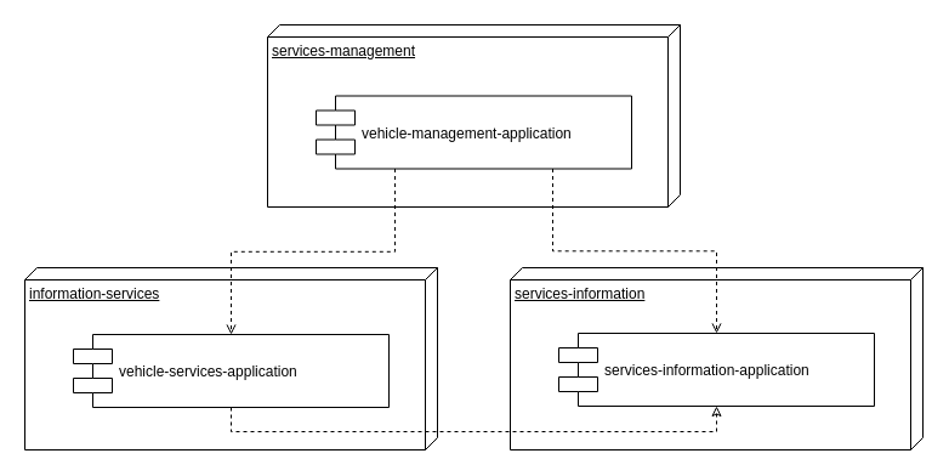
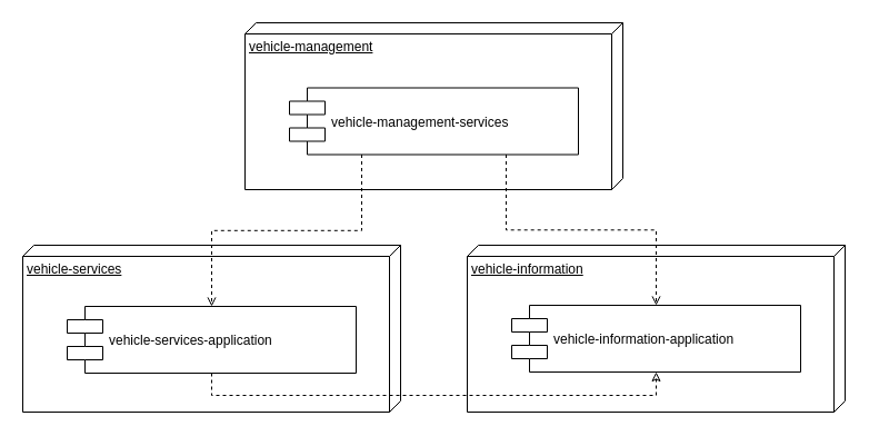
- <mxCell id="3" value="services-management" style="verticalAlign=top;align=left;spacingTop=8;spacingLeft=2;spacingRight=12;shape=cube;size=10;direction=south;fontStyle=4;html=1;rounded=0;shadow=0;glass=0;labelBackgroundColor=none;fillColor=none;gradientColor=none;" vertex="1" parent="2"><mxGeometry width="340" height="150" as="geometry" /></mxCell>
+ <mxCell id="3" value="vehicle-management" style="verticalAlign=top;align=left;spacingTop=8;spacingLeft=2;spacingRight=12;shape=cube;size=10;direction=south;fontStyle=4;html=1;rounded=0;shadow=0;glass=0;labelBackgroundColor=none;fillColor=none;gradientColor=none;" vertex="1" parent="2"><mxGeometry width="340" height="150" as="geometry" /></mxCell>
- <mxCell id="4" value="vehicle-management-application" style="shape=component;align=left;spacingLeft=36;rounded=0;shadow=0;glass=0;labelBackgroundColor=none;fillColor=none;gradientColor=none;" vertex="1" parent="2"><mxGeometry x="40" y="58.5" width="260" height="60" as="geometry" /></mxCell>
+ <mxCell id="4" value="vehicle-management-services" style="shape=component;align=left;spacingLeft=36;rounded=0;shadow=0;glass=0;labelBackgroundColor=none;fillColor=none;gradientColor=none;" vertex="1" parent="2"><mxGeometry x="40" y="58.5" width="260" height="60" as="geometry" /></mxCell>
- <mxCell id="9" value="information-services" style="verticalAlign=top;align=left;spacingTop=8;spacingLeft=2;spacingRight=12;shape=cube;size=10;direction=south;fontStyle=4;html=1;rounded=0;shadow=0;glass=0;labelBackgroundColor=none;fillColor=none;gradientColor=none;" vertex="1" parent="8"><mxGeometry width="340" height="150" as="geometry" /></mxCell>
+ <mxCell id="9" value="vehicle-services" style="verticalAlign=top;align=left;spacingTop=8;spacingLeft=2;spacingRight=12;shape=cube;size=10;direction=south;fontStyle=4;html=1;rounded=0;shadow=0;glass=0;labelBackgroundColor=none;fillColor=none;gradientColor=none;" vertex="1" parent="8"><mxGeometry width="340" height="150" as="geometry" /></mxCell>
- <mxCell id="6" value="services-information" style="verticalAlign=top;align=left;spacingTop=8;spacingLeft=2;spacingRight=12;shape=cube;size=10;direction=south;fontStyle=4;html=1;rounded=0;shadow=0;glass=0;labelBackgroundColor=none;fillColor=none;gradientColor=none;" vertex="1" parent="5"><mxGeometry width="340" height="150" as="geometry" /></mxCell>
+ <mxCell id="6" value="vehicle-information" style="verticalAlign=top;align=left;spacingTop=8;spacingLeft=2;spacingRight=12;shape=cube;size=10;direction=south;fontStyle=4;html=1;rounded=0;shadow=0;glass=0;labelBackgroundColor=none;fillColor=none;gradientColor=none;" vertex="1" parent="5"><mxGeometry width="340" height="150" as="geometry" /></mxCell>
- <mxCell id="7" value="services-information-application" style="shape=component;align=left;spacingLeft=36;rounded=0;shadow=0;glass=0;labelBackgroundColor=none;fillColor=none;gradientColor=none;" vertex="1" parent="5"><mxGeometry x="40" y="54" width="260" height="60" as="geometry" /></mxCell>
+ <mxCell id="7" value="vehicle-information-application" style="shape=component;align=left;spacingLeft=36;rounded=0;shadow=0;glass=0;labelBackgroundColor=none;fillColor=none;gradientColor=none;" vertex="1" parent="5"><mxGeometry x="40" y="54" width="260" height="60" as="geometry" /></mxCell>
